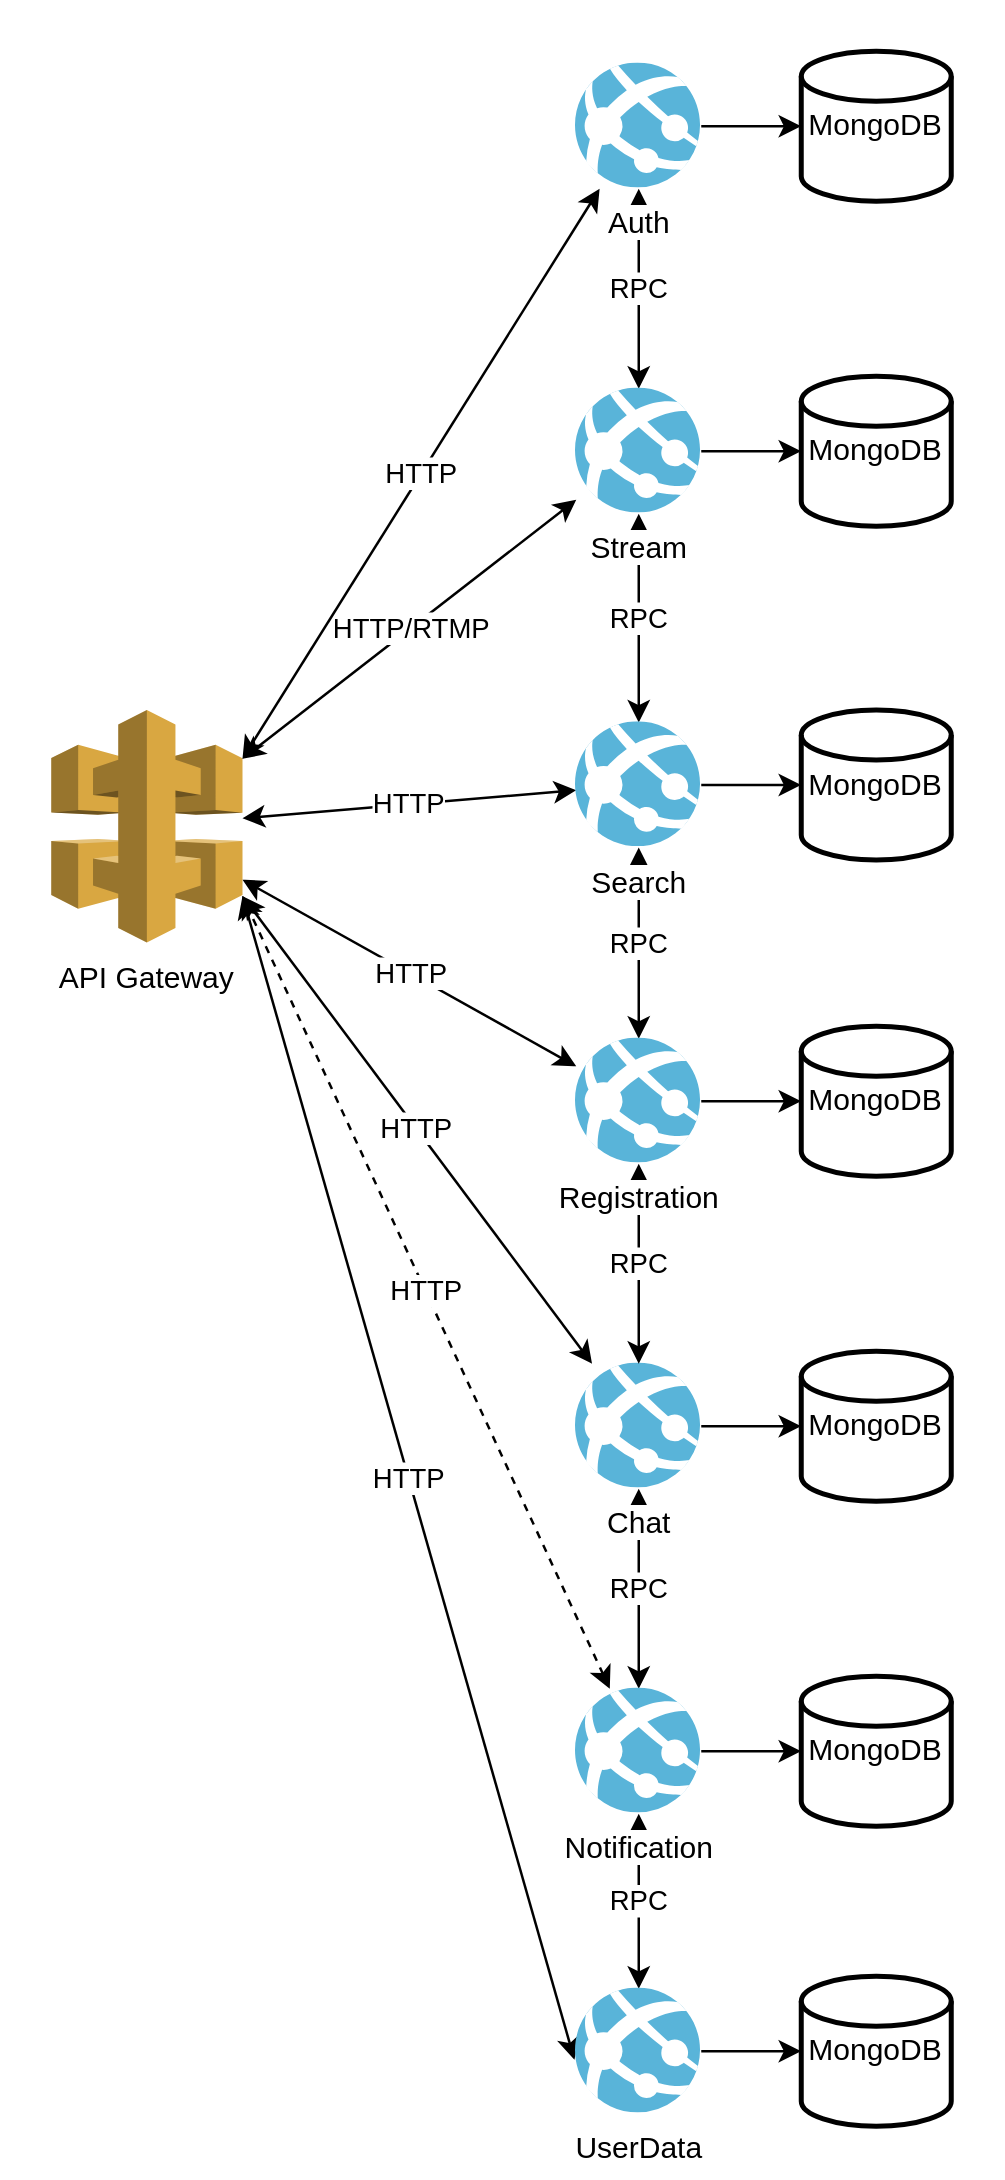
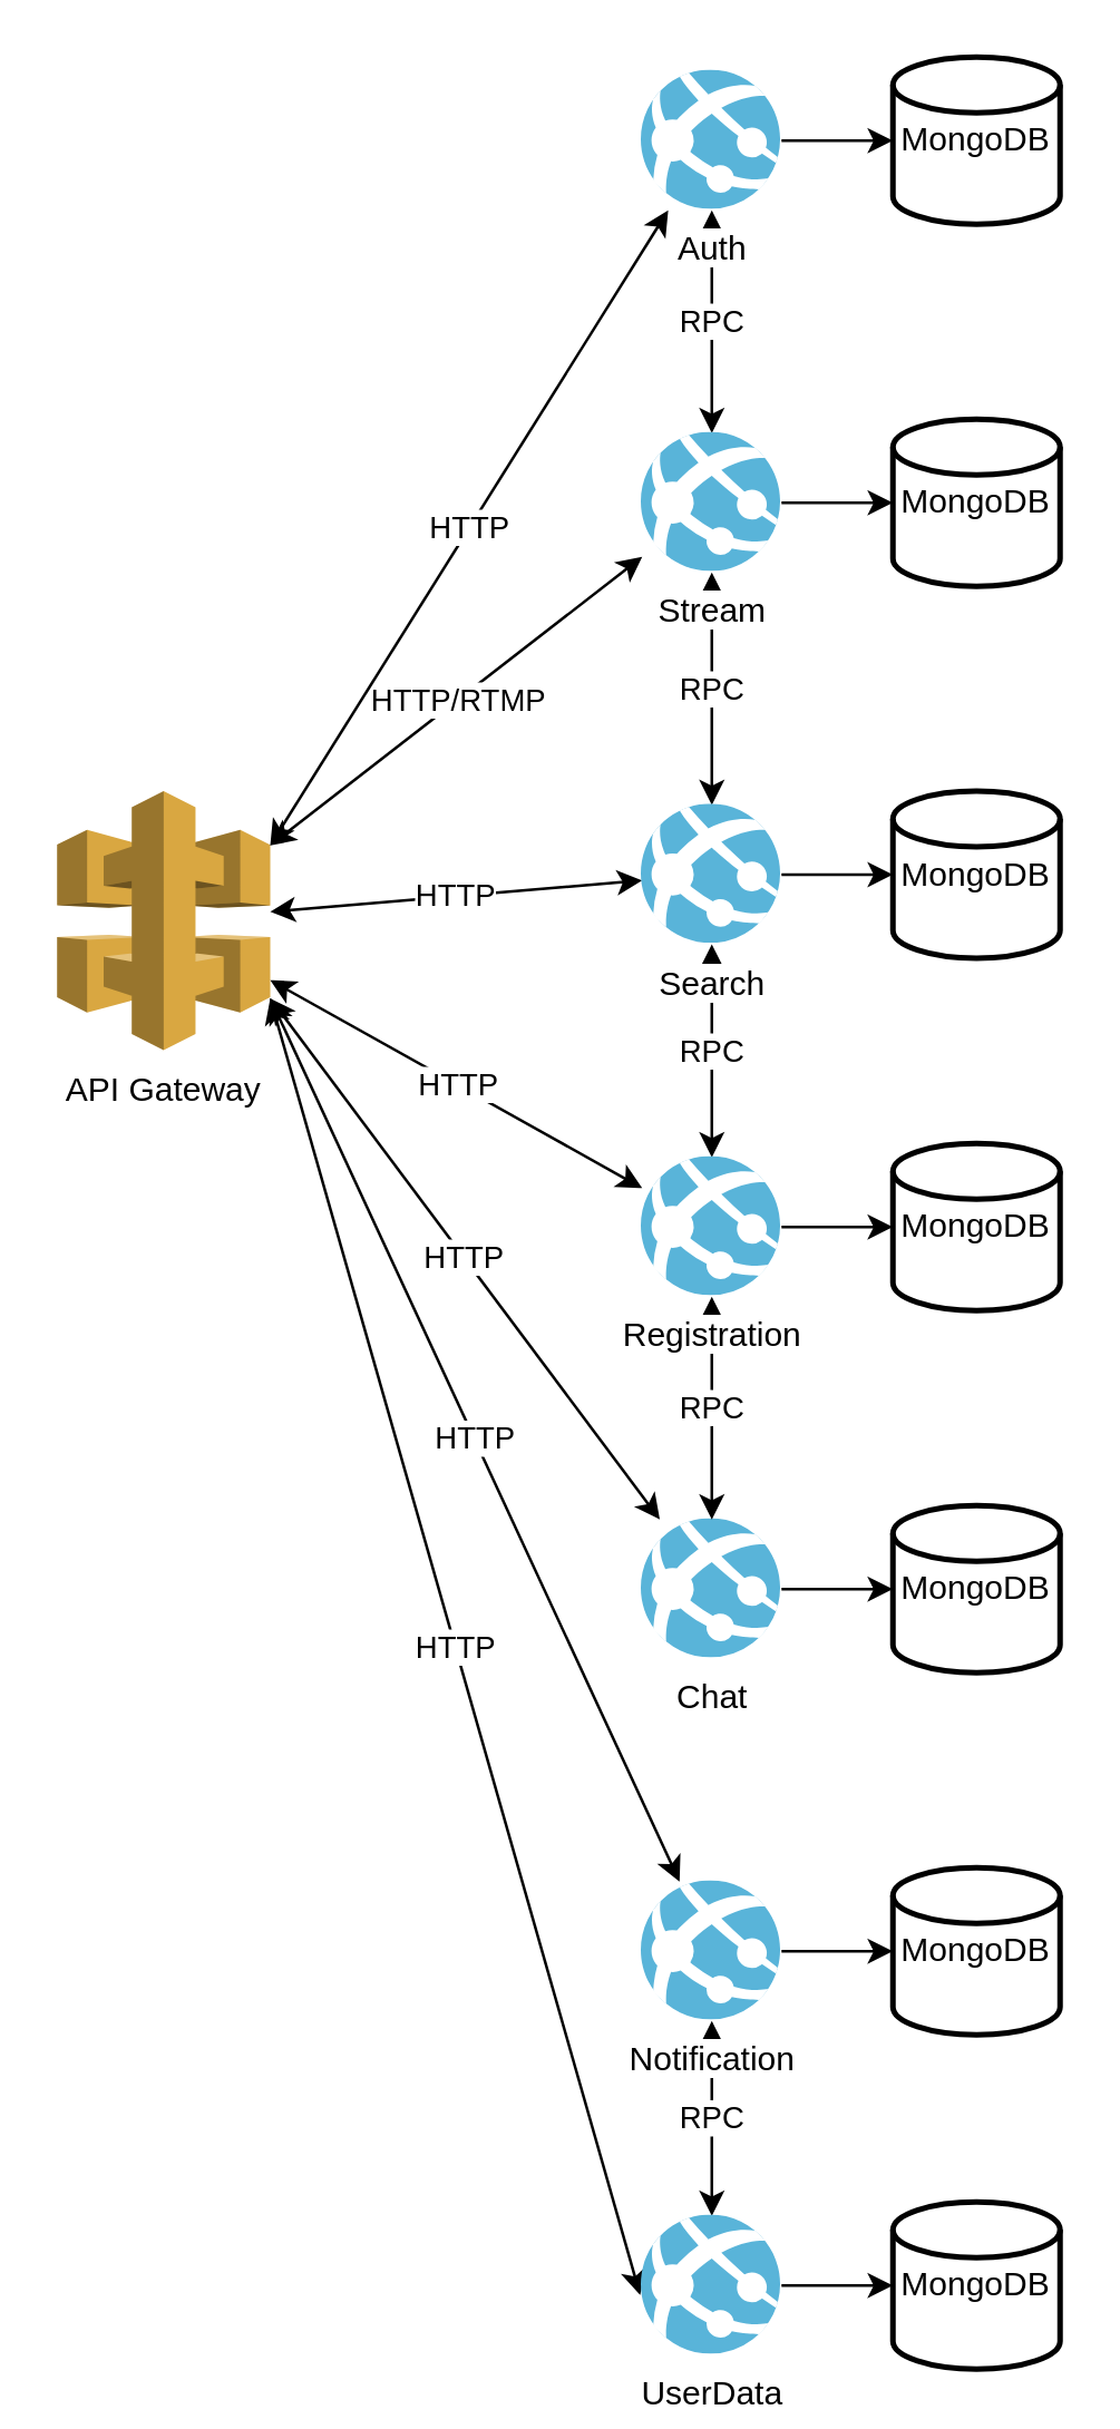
- <mxCell id="27" value="HTTP" style="rounded=0;orthogonalLoop=1;jettySize=auto;html=1;entryX=1;entryY=0.8;entryDx=0;entryDy=0;entryPerimeter=0;startArrow=classic;startFill=1;dashed=1;" parent="1" source="16" target="3" edge="1"><mxGeometry relative="1" as="geometry"><mxPoint x="110" y="360" as="targetPoint" /></mxGeometry></mxCell>
+ <mxCell id="27" value="HTTP" style="rounded=0;orthogonalLoop=1;jettySize=auto;html=1;entryX=1;entryY=0.8;entryDx=0;entryDy=0;entryPerimeter=0;startArrow=classic;startFill=1;" parent="1" source="16" target="3" edge="1"><mxGeometry relative="1" as="geometry"><mxPoint x="110" y="360" as="targetPoint" /></mxGeometry></mxCell>
- <mxCell id="11" value="RPC" style="edgeStyle=orthogonalEdgeStyle;rounded=0;orthogonalLoop=1;jettySize=auto;html=1;startArrow=classic;startFill=1;" parent="1" source="13" target="16" edge="1"><mxGeometry relative="1" as="geometry" /></mxCell>
